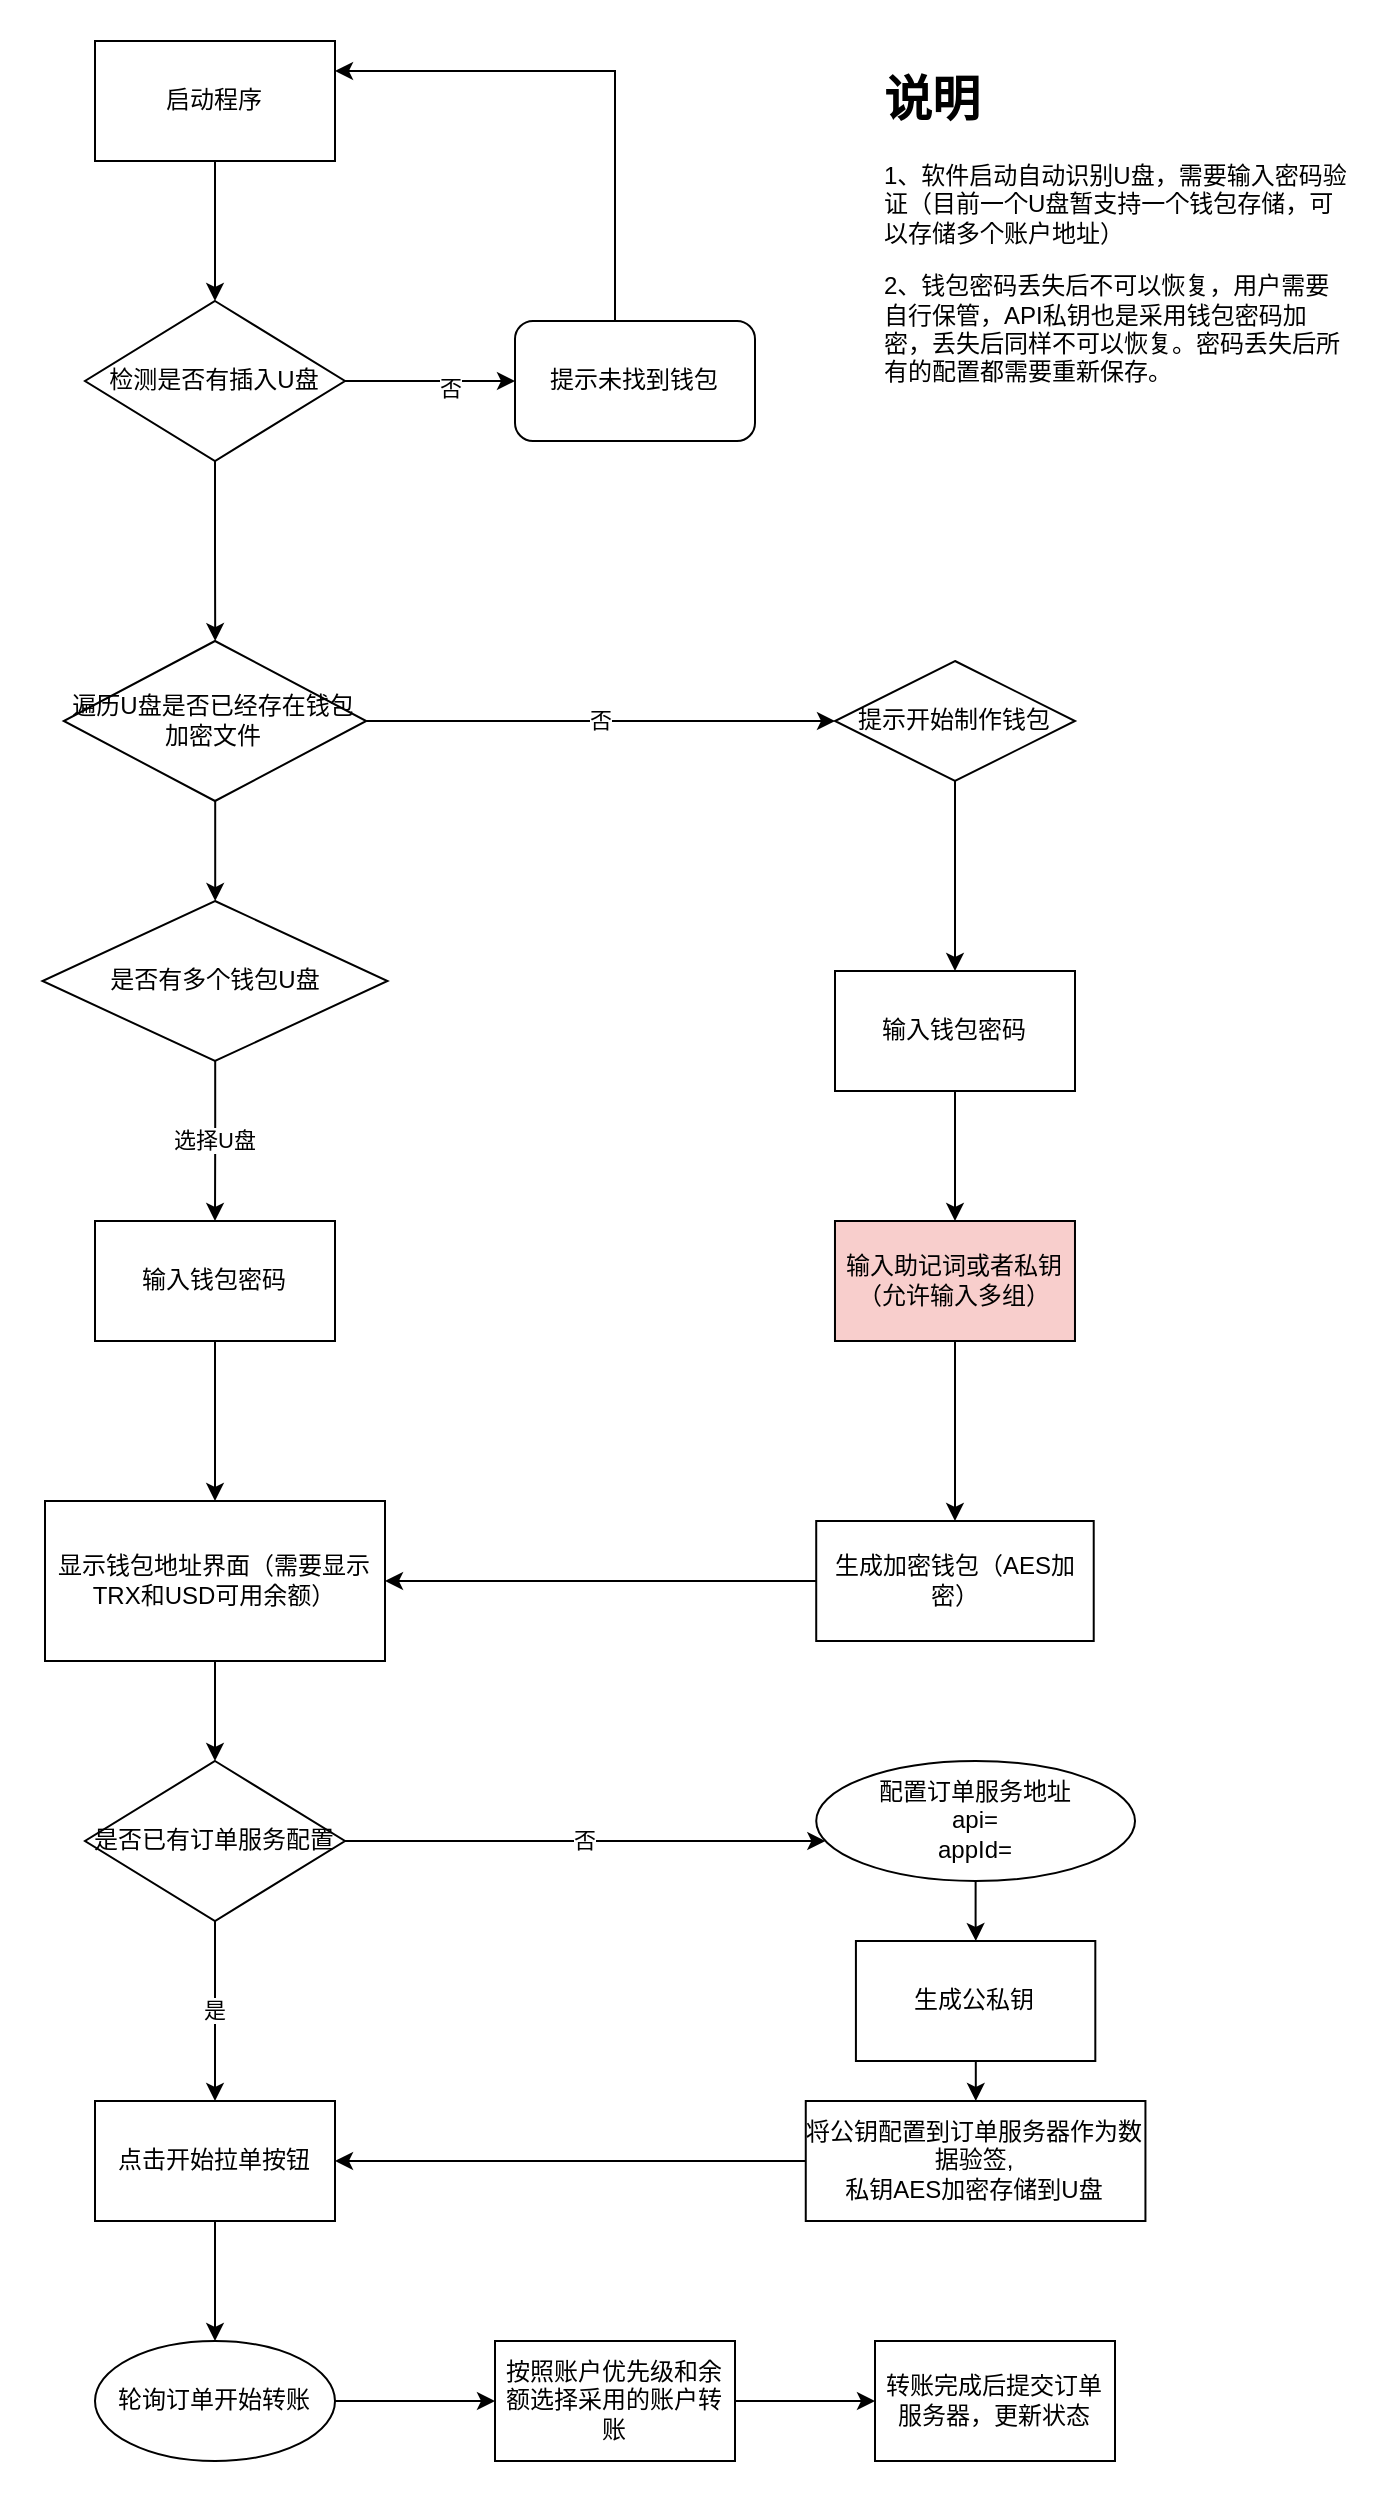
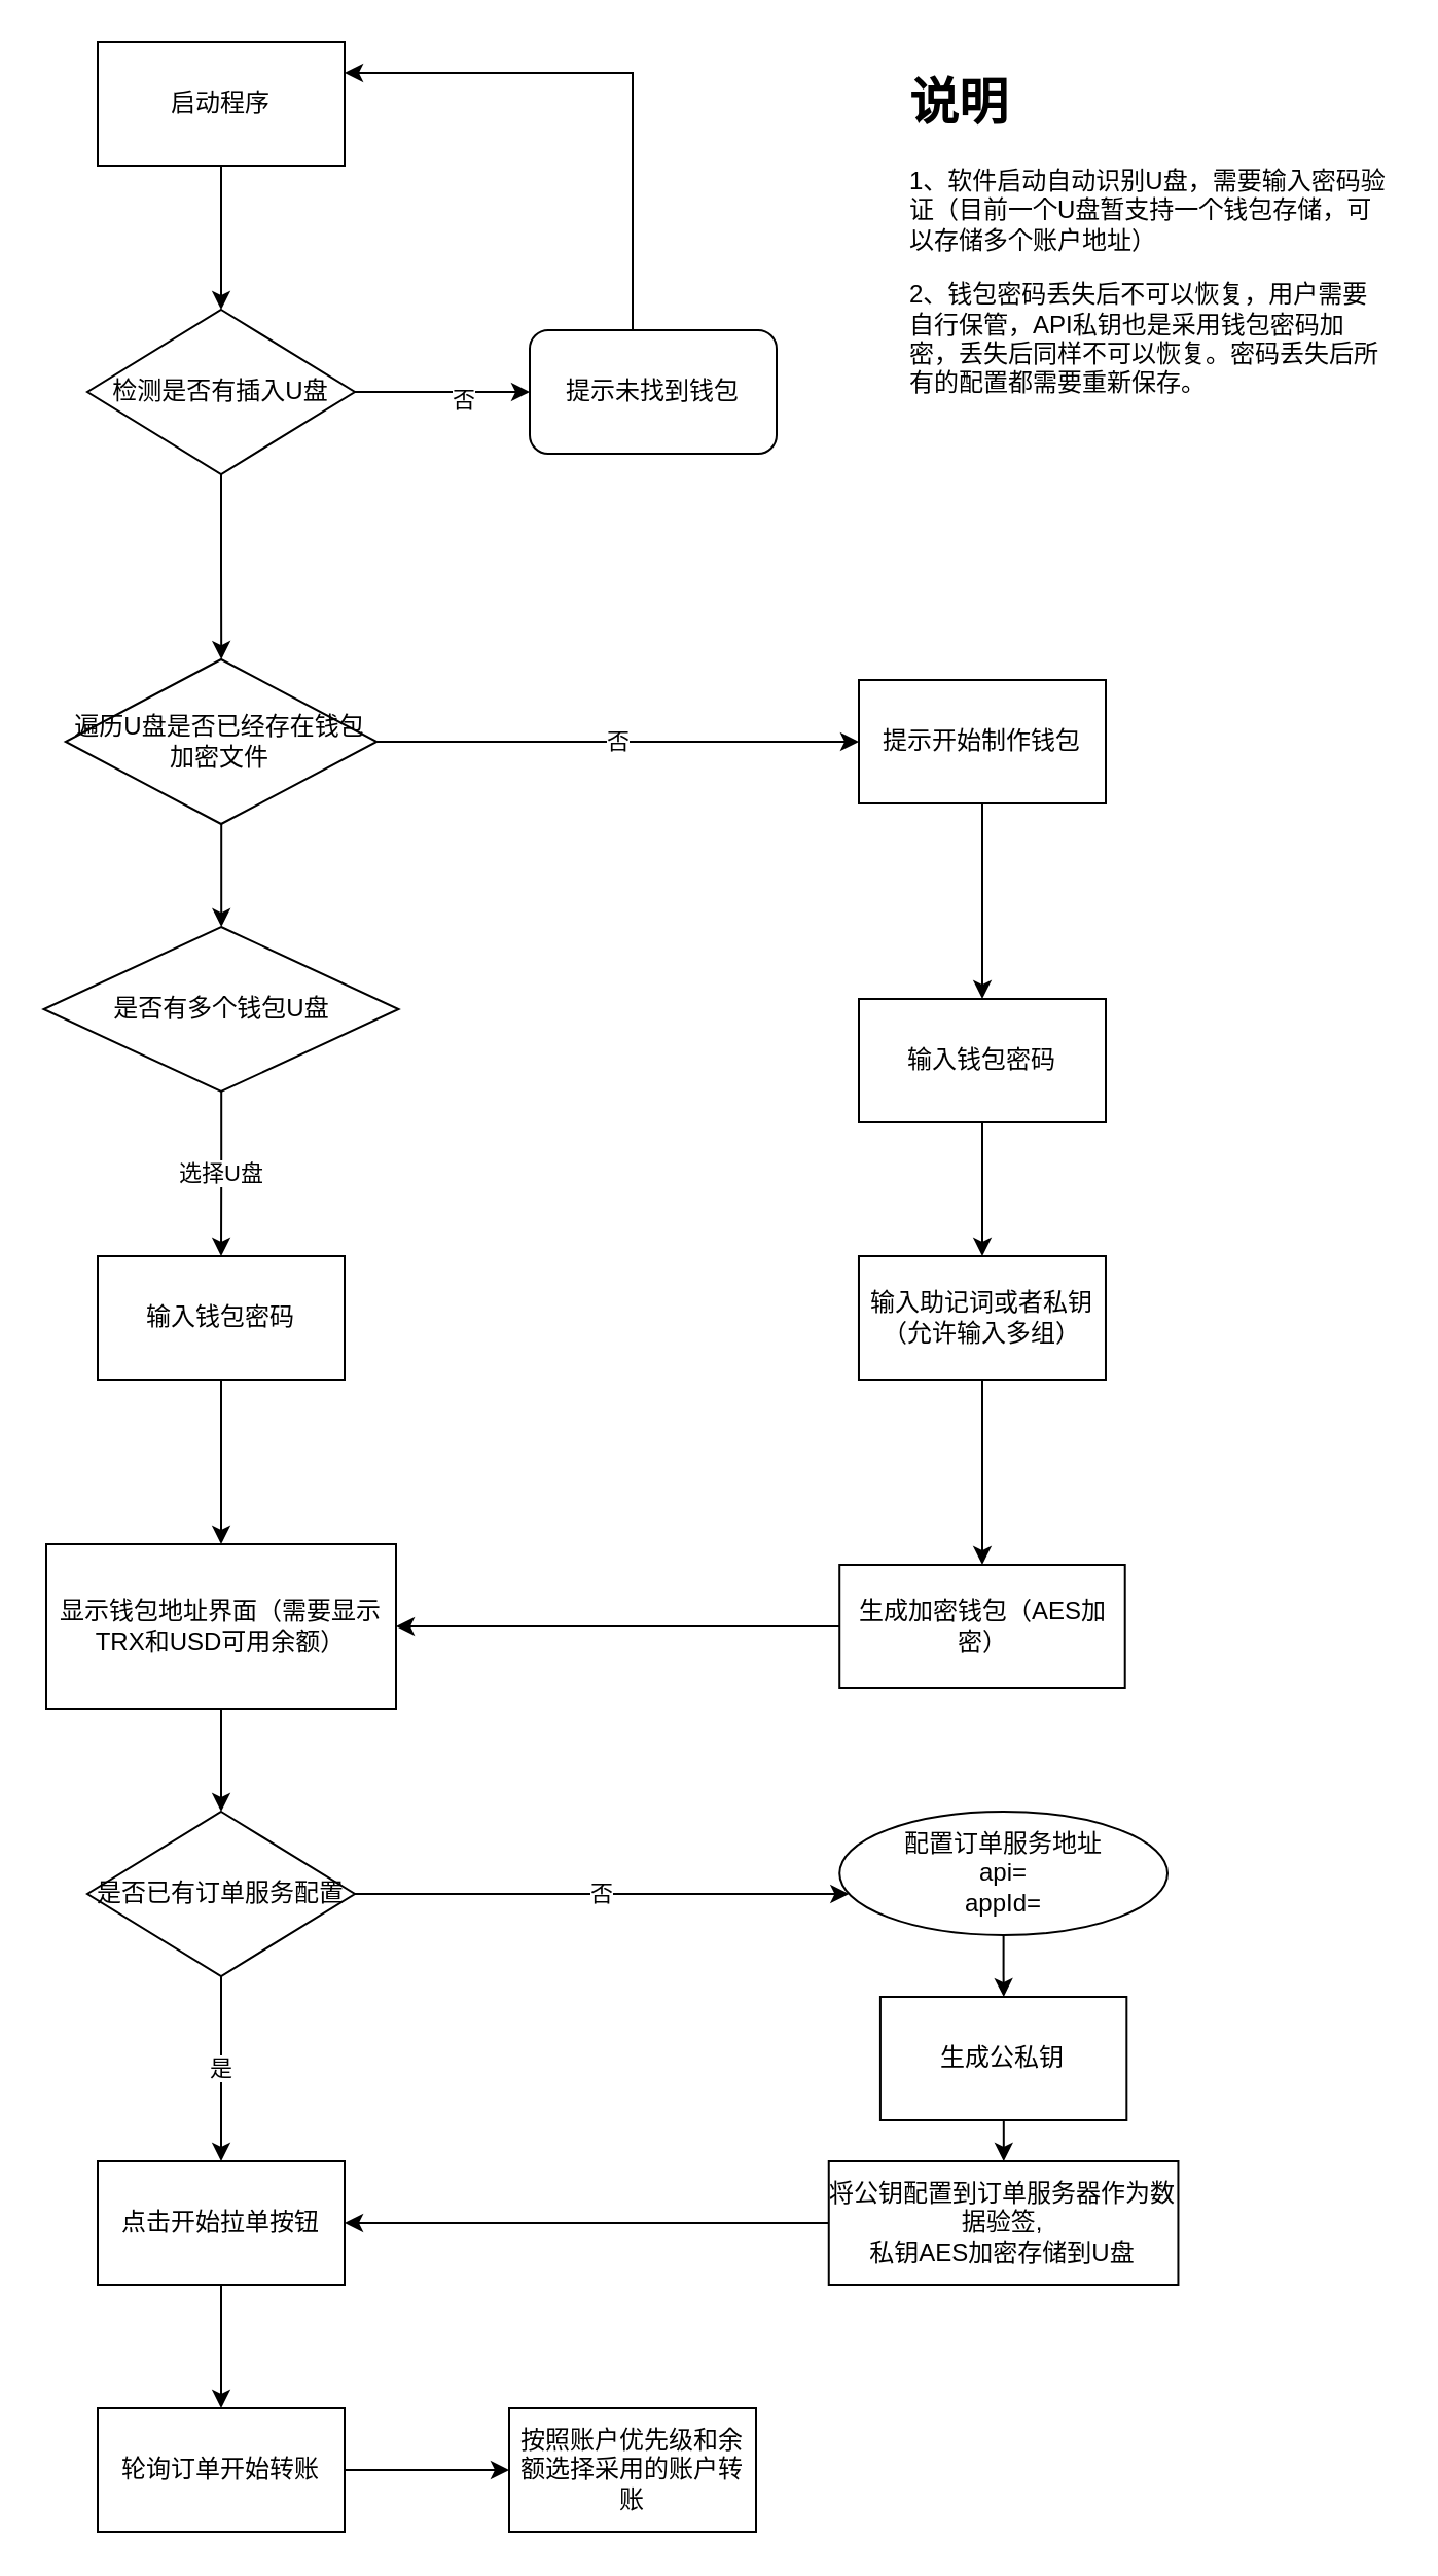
- <mxCell id="14" value="提示开始制作钱包" style="rhombus;whiteSpace=wrap;html=1;" parent="1" vertex="1"><mxGeometry x="417" y="330" width="120" height="60" as="geometry" /></mxCell>
+ <mxCell id="14" value="提示开始制作钱包" style="whiteSpace=wrap;html=1;rounded=0;" parent="1" vertex="1"><mxGeometry x="417" y="330" width="120" height="60" as="geometry" /></mxCell>
- <mxCell id="18" value="输入助记词或者私钥（允许输入多组）" style="whiteSpace=wrap;html=1;rounded=0;fillColor=#f8cecc;" parent="1" vertex="1"><mxGeometry x="416.99" y="610" width="120" height="60" as="geometry" /></mxCell>
+ <mxCell id="18" value="输入助记词或者私钥（允许输入多组）" style="whiteSpace=wrap;html=1;rounded=0;" parent="1" vertex="1"><mxGeometry x="416.99" y="610" width="120" height="60" as="geometry" /></mxCell>
- <mxCell id="28" value="轮询订单开始转账" style="ellipse;whiteSpace=wrap;html=1;" parent="1" vertex="1"><mxGeometry x="47" y="1170" width="120" height="60" as="geometry" /></mxCell>
+ <mxCell id="28" value="轮询订单开始转账" style="whiteSpace=wrap;html=1;rounded=0;" parent="1" vertex="1"><mxGeometry x="47" y="1170" width="120" height="60" as="geometry" /></mxCell>
- <mxCell id="40" value="" style="edgeStyle=orthogonalEdgeStyle;rounded=0;orthogonalLoop=1;jettySize=auto;html=1;" parent="1" source="41" target="42" edge="1"><mxGeometry relative="1" as="geometry" /></mxCell>
- <mxCell id="42" value="转账完成后提交订单服务器，更新状态" style="whiteSpace=wrap;html=1;rounded=0;" parent="1" vertex="1"><mxGeometry x="437" y="1170" width="120" height="60" as="geometry" /></mxCell>
